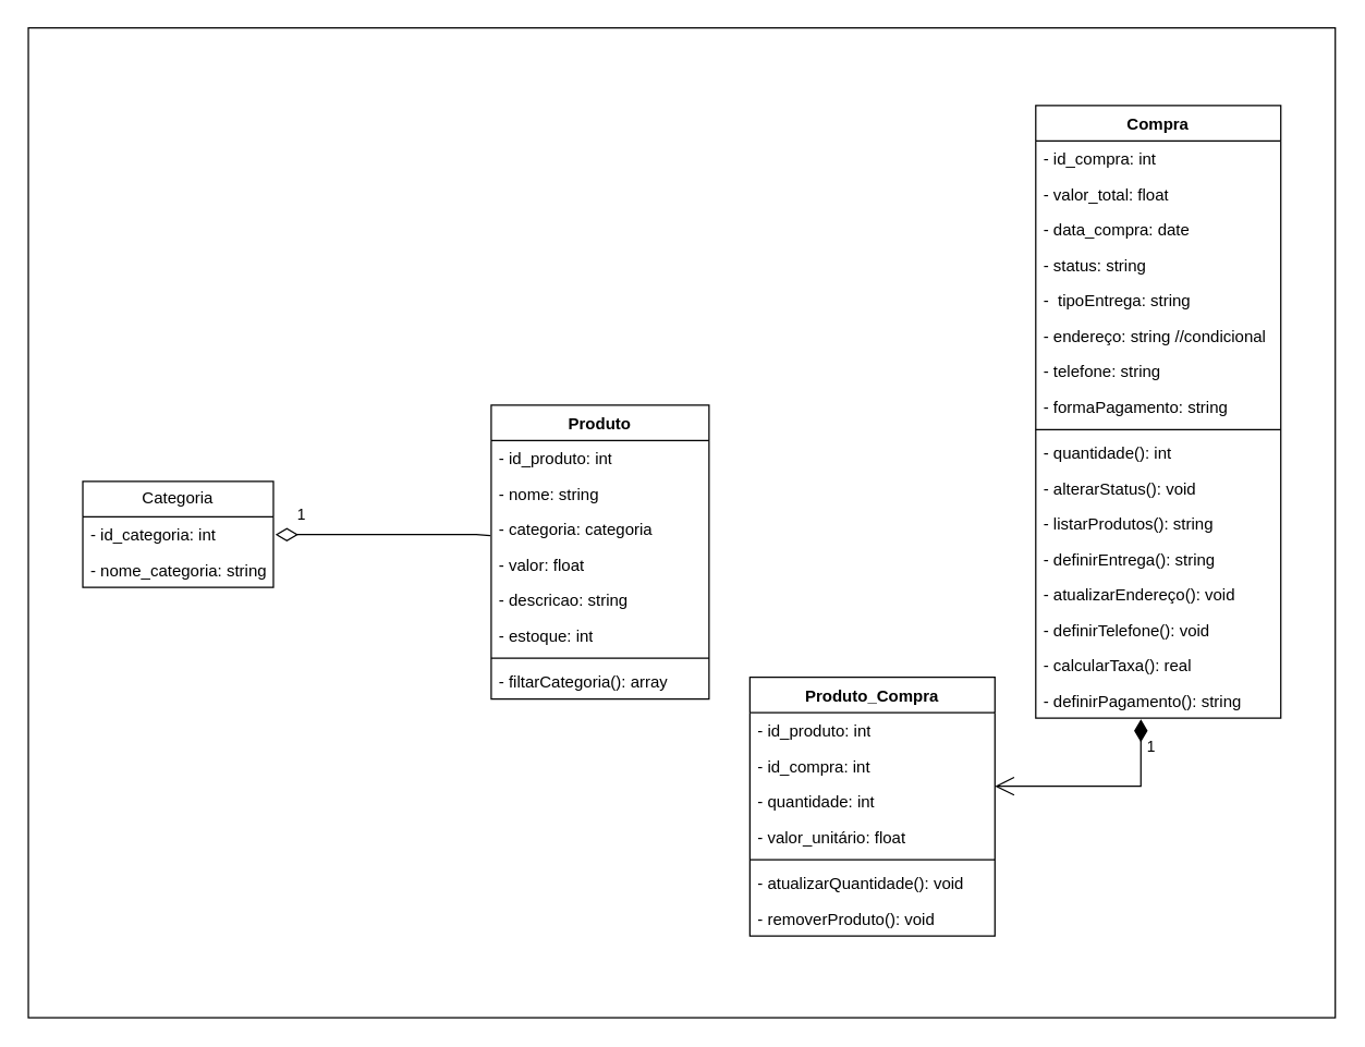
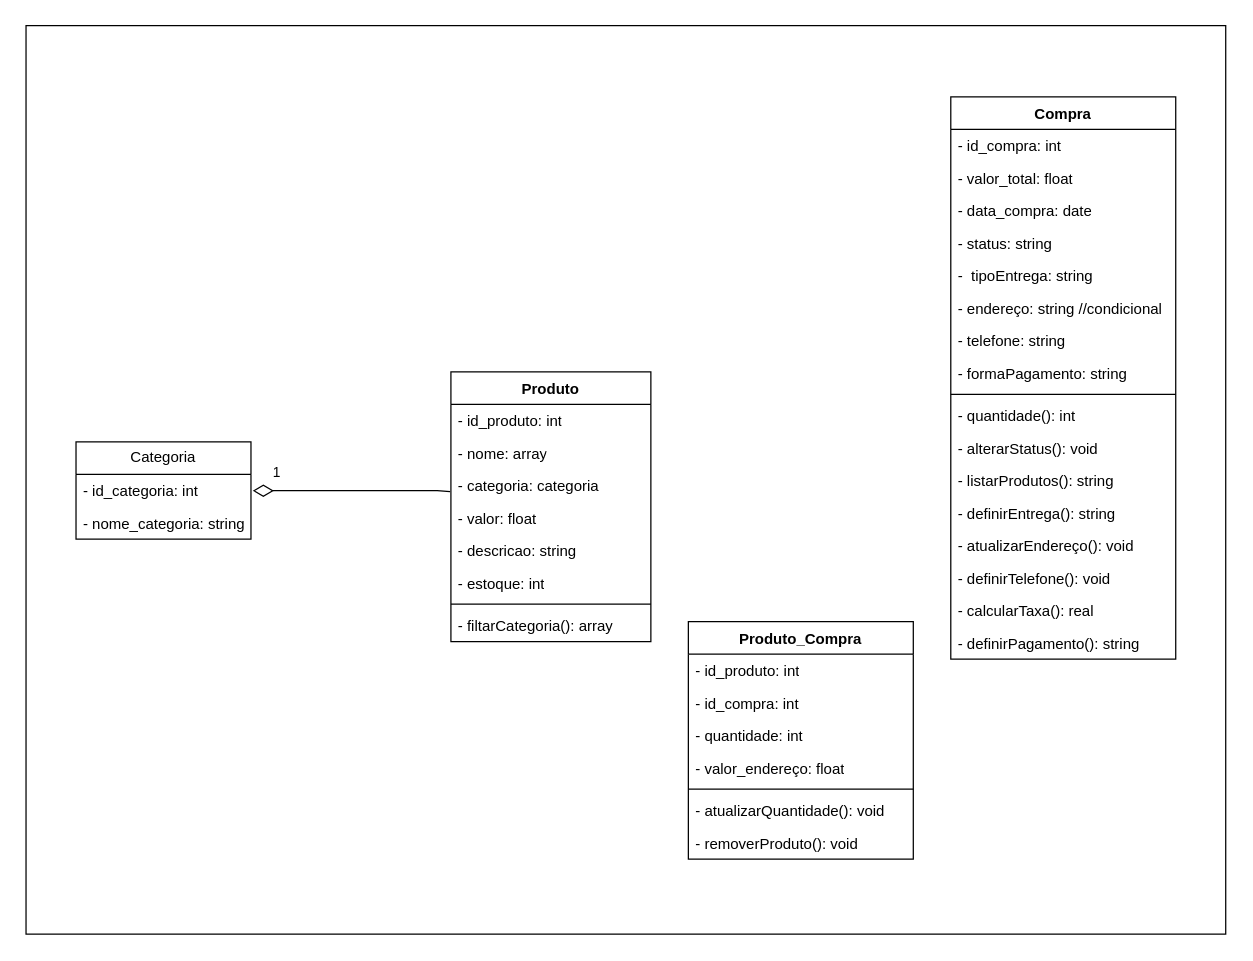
- <mxCell id="5" value="- nome: string" style="text;strokeColor=none;fillColor=none;align=left;verticalAlign=top;spacingLeft=4;spacingRight=4;overflow=hidden;rotatable=0;points=[[0,0.5],[1,0.5]];portConstraint=eastwest;whiteSpace=wrap;html=1;" parent="3" vertex="1"><mxGeometry y="52" width="160" height="26" as="geometry" /></mxCell>
+ <mxCell id="5" value="- nome: array" style="text;strokeColor=none;fillColor=none;align=left;verticalAlign=top;spacingLeft=4;spacingRight=4;overflow=hidden;rotatable=0;points=[[0,0.5],[1,0.5]];portConstraint=eastwest;whiteSpace=wrap;html=1;" parent="3" vertex="1"><mxGeometry y="52" width="160" height="26" as="geometry" /></mxCell>
- <mxCell id="38" value="1" style="endArrow=open;html=1;endSize=12;startArrow=diamondThin;startSize=14;startFill=1;edgeStyle=orthogonalEdgeStyle;align=left;verticalAlign=bottom;rounded=0;exitX=0.429;exitY=1.029;exitDx=0;exitDy=0;exitPerimeter=0;entryX=1;entryY=0.077;entryDx=0;entryDy=0;entryPerimeter=0;" parent="1" source="29" target="33" edge="1"><mxGeometry x="-0.626" y="3" relative="1" as="geometry"><mxPoint x="820" y="537" as="sourcePoint" /><mxPoint x="750" y="577" as="targetPoint" /><Array as="points"><mxPoint x="837" y="577" /></Array><mxPoint as="offset" /></mxGeometry></mxCell>
- <mxCell id="34" value="- valor_unitário: float" style="text;strokeColor=none;fillColor=none;align=left;verticalAlign=top;spacingLeft=4;spacingRight=4;overflow=hidden;rotatable=0;points=[[0,0.5],[1,0.5]];portConstraint=eastwest;whiteSpace=wrap;html=1;" parent="30" vertex="1"><mxGeometry y="104" width="180" height="26" as="geometry" /></mxCell>
+ <mxCell id="34" value="- valor_endereço: float" style="text;strokeColor=none;fillColor=none;align=left;verticalAlign=top;spacingLeft=4;spacingRight=4;overflow=hidden;rotatable=0;points=[[0,0.5],[1,0.5]];portConstraint=eastwest;whiteSpace=wrap;html=1;" parent="30" vertex="1"><mxGeometry y="104" width="180" height="26" as="geometry" /></mxCell>
